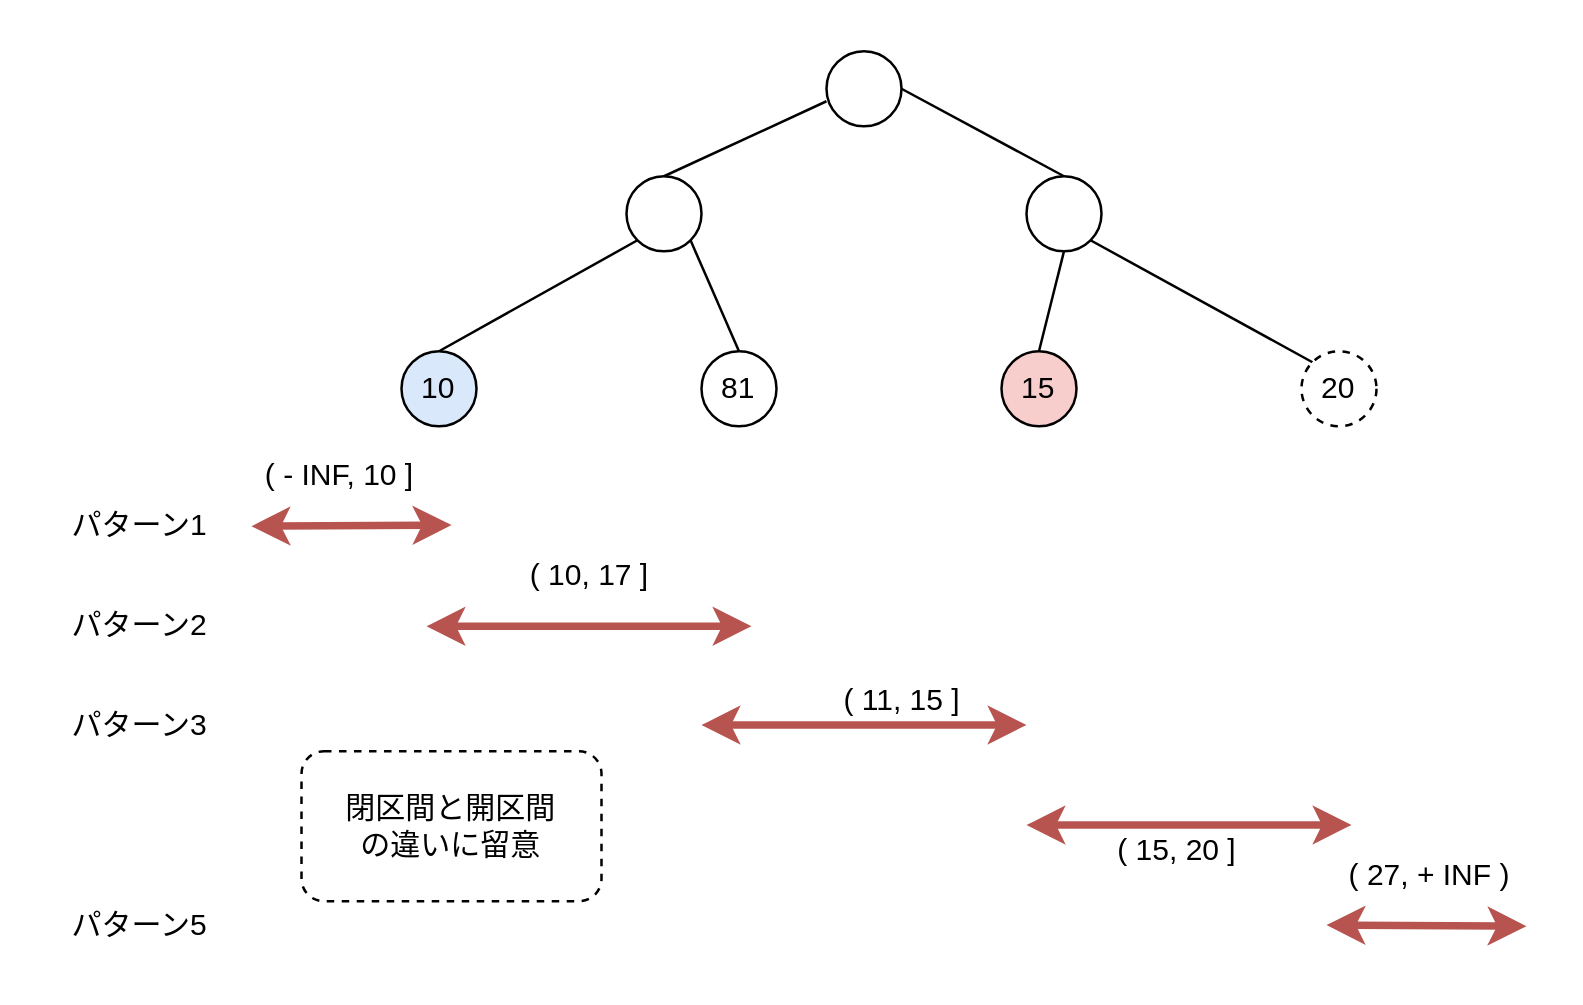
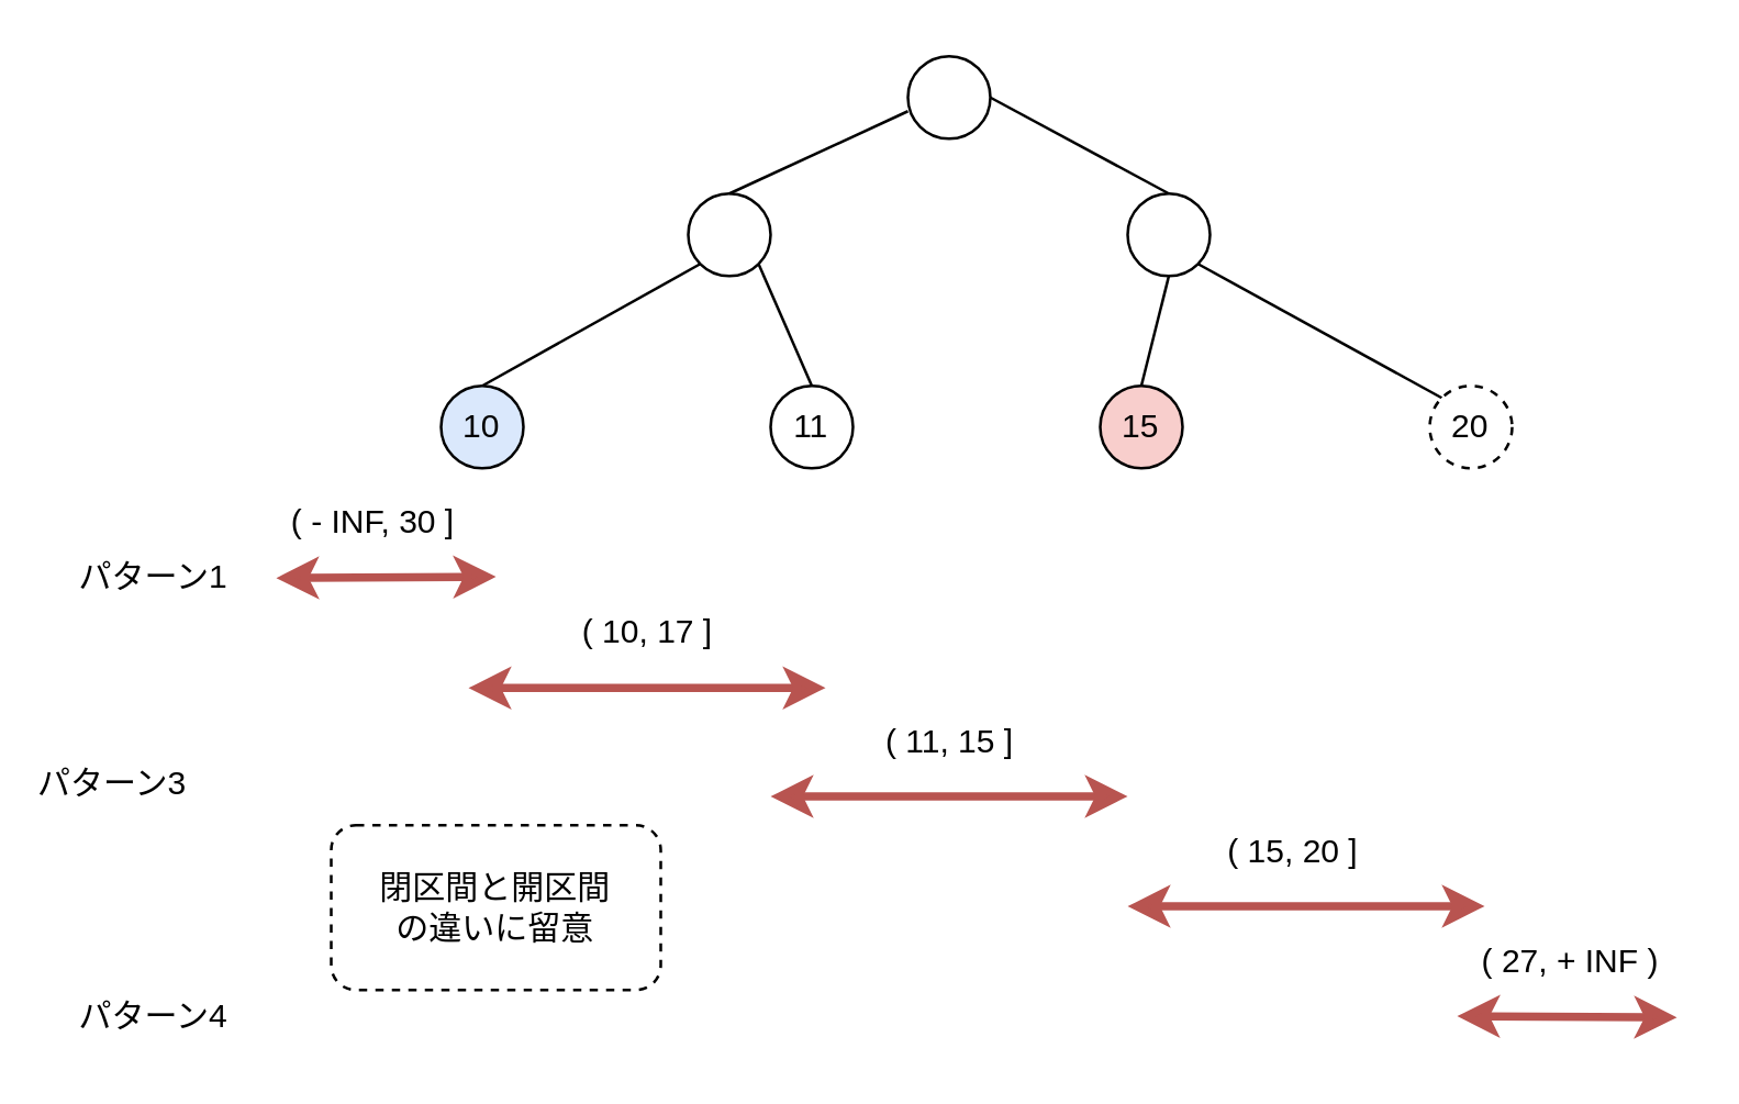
- <mxCell id="9" value="81" style="ellipse;whiteSpace=wrap;html=1;aspect=fixed;" parent="1" vertex="1"><mxGeometry x="280" y="140" width="30" height="30" as="geometry" /></mxCell>
+ <mxCell id="9" value="11" style="ellipse;whiteSpace=wrap;html=1;aspect=fixed;" parent="1" vertex="1"><mxGeometry x="280" y="140" width="30" height="30" as="geometry" /></mxCell>
- <mxCell id="16" value="( - INF, 10 ]" style="text;html=1;align=center;verticalAlign=middle;resizable=0;points=[];autosize=1;fontColor=#000000;" parent="1" vertex="1"><mxGeometry x="95" y="180" width="80" height="20" as="geometry" /></mxCell>
+ <mxCell id="16" value="( - INF, 30 ]" style="text;html=1;align=center;verticalAlign=middle;resizable=0;points=[];autosize=1;fontColor=#000000;" parent="1" vertex="1"><mxGeometry x="95" y="180" width="80" height="20" as="geometry" /></mxCell>
- <mxCell id="18" value="パターン2" style="text;html=1;align=center;verticalAlign=middle;resizable=0;points=[];autosize=1;fontColor=#000000;" parent="1" vertex="1"><mxGeometry x="20" y="240" width="70" height="20" as="geometry" /></mxCell>
- <mxCell id="26" value="( 11, 15 ]" style="text;html=1;align=center;verticalAlign=middle;resizable=0;points=[];autosize=1;fontColor=#000000;" parent="1" vertex="1"><mxGeometry x="330" y="270" width="60" height="20" as="geometry" /></mxCell>
+ <mxCell id="26" value="( 11, 15 ]" style="text;html=1;align=center;verticalAlign=middle;resizable=0;points=[];autosize=1;fontColor=#000000;" parent="1" vertex="1"><mxGeometry x="315" y="260" width="60" height="20" as="geometry" /></mxCell>
- <mxCell id="19" value="パターン3" style="text;html=1;align=center;verticalAlign=middle;resizable=0;points=[];autosize=1;fontColor=#000000;" parent="1" vertex="1"><mxGeometry x="20" y="280" width="70" height="20" as="geometry" /></mxCell>
+ <mxCell id="19" value="パターン3" style="text;html=1;align=center;verticalAlign=middle;resizable=0;points=[];autosize=1;fontColor=#000000;" parent="1" vertex="1"><mxGeometry x="5" y="275" width="70" height="20" as="geometry" /></mxCell>
- <mxCell id="27" value="( 15, 20 ]" style="text;html=1;align=center;verticalAlign=middle;resizable=0;points=[];autosize=1;fontColor=#000000;" parent="1" vertex="1"><mxGeometry x="440" y="330" width="60" height="20" as="geometry" /></mxCell>
+ <mxCell id="27" value="( 15, 20 ]" style="text;html=1;align=center;verticalAlign=middle;resizable=0;points=[];autosize=1;fontColor=#000000;" parent="1" vertex="1"><mxGeometry x="440" y="300" width="60" height="20" as="geometry" /></mxCell>
- <mxCell id="20" value="パターン5" style="text;html=1;align=center;verticalAlign=middle;resizable=0;points=[];autosize=1;fontColor=#000000;" parent="1" vertex="1"><mxGeometry x="20" y="360" width="70" height="20" as="geometry" /></mxCell>
+ <mxCell id="20" value="パターン4" style="text;html=1;align=center;verticalAlign=middle;resizable=0;points=[];autosize=1;fontColor=#000000;" parent="1" vertex="1"><mxGeometry x="20" y="360" width="70" height="20" as="geometry" /></mxCell>
